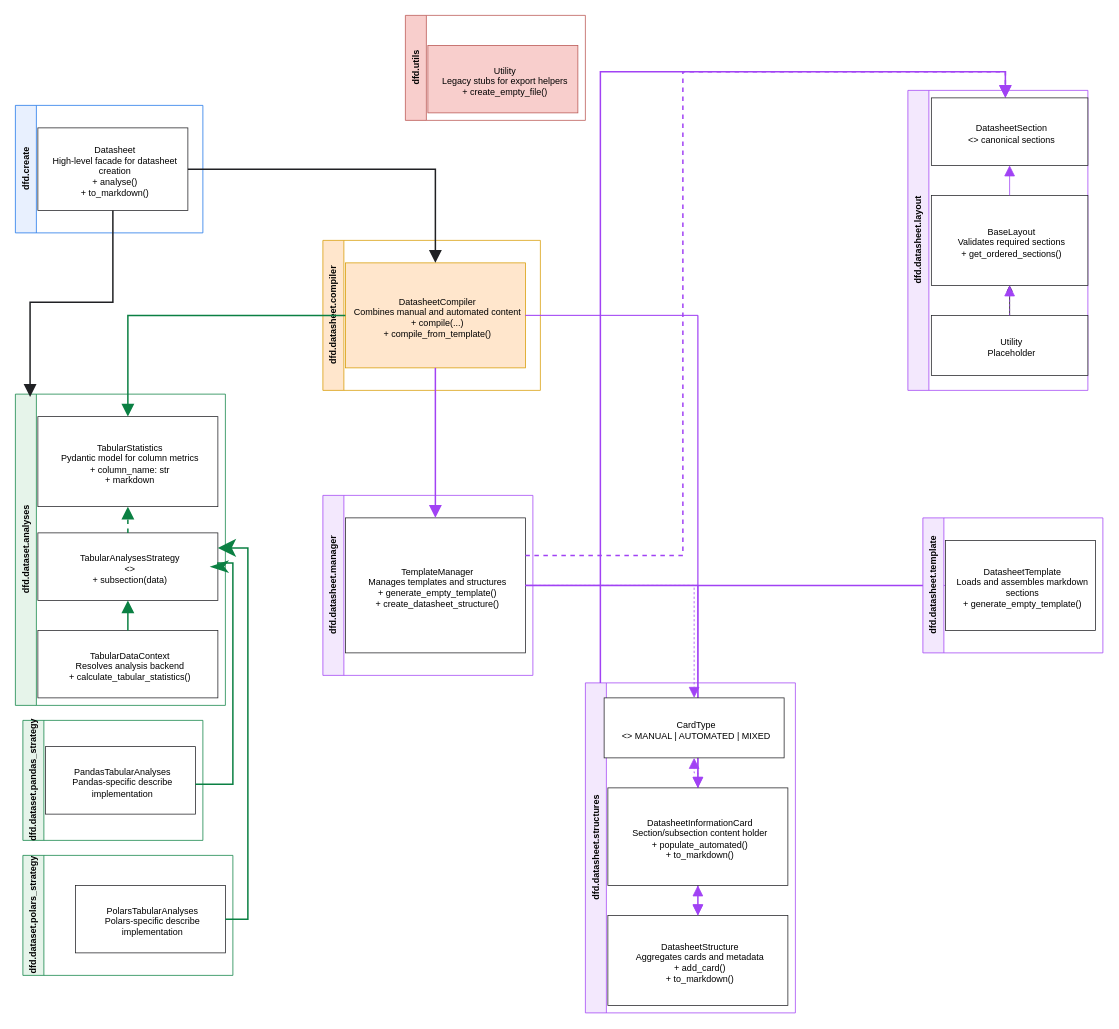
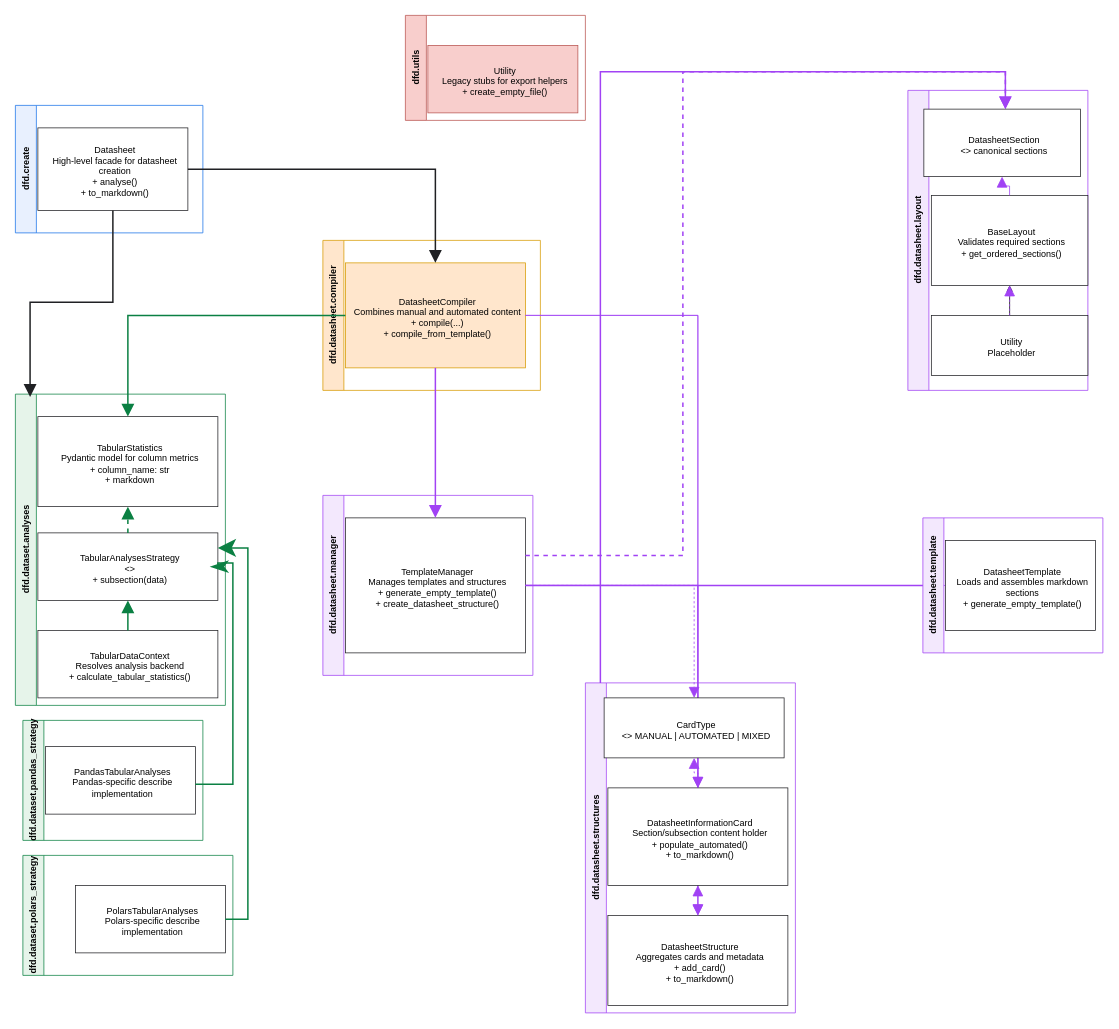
- <mxCell id="44" value="DatasheetSection&#10;&lt;&lt;Enum&gt;&gt; canonical sections" style="shape=rectangle;rounded=0;whiteSpace=wrap;html=1;strokeColor=#202124;fillColor=#FFFFFF;fontSize=12;spacingLeft=6;spacingTop=6;" parent="43" vertex="1"><mxGeometry x="31.304" y="10" width="208.696" height="90" as="geometry" /></mxCell>
+ <mxCell id="44" value="DatasheetSection&#10;&lt;&lt;Enum&gt;&gt; canonical sections" style="shape=rectangle;rounded=0;whiteSpace=wrap;html=1;strokeColor=#202124;fillColor=#FFFFFF;fontSize=12;spacingLeft=6;spacingTop=6;" parent="43" vertex="1"><mxGeometry x="21.304" y="25" width="208.696" height="90" as="geometry" /></mxCell>
